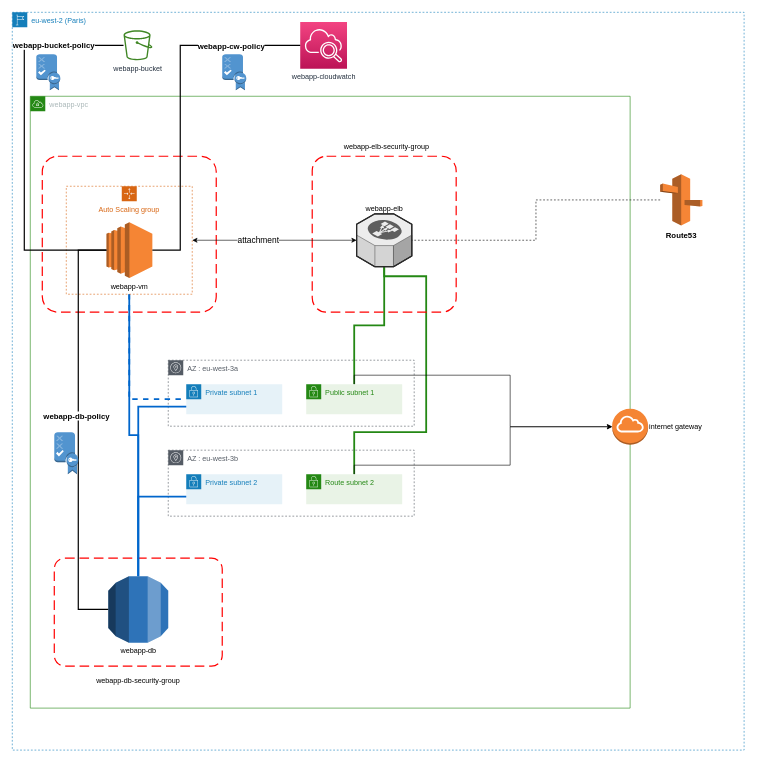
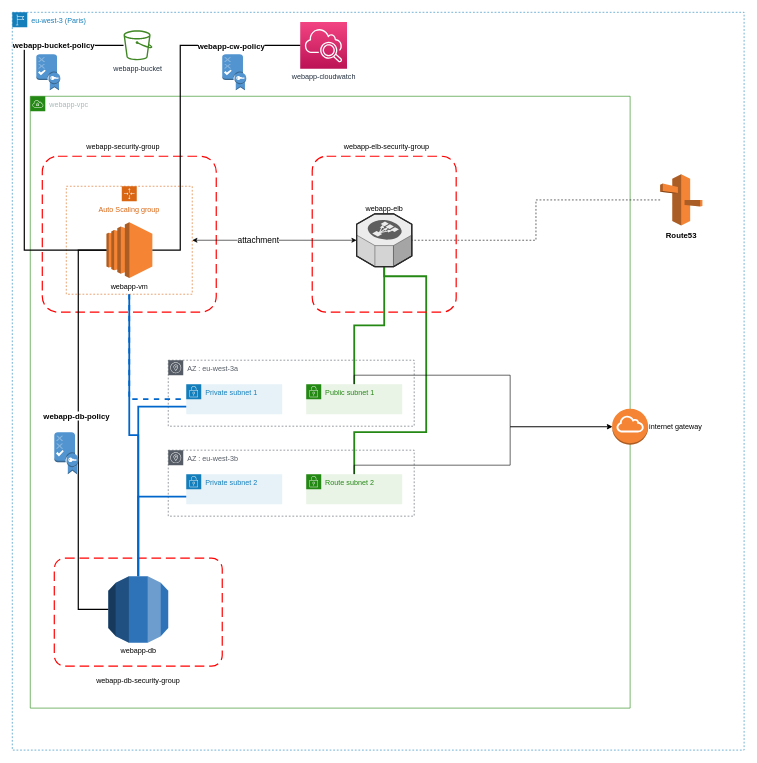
- <mxCell id="2" value="eu-west-2 (Paris)" style="points=[[0,0],[0.25,0],[0.5,0],[0.75,0],[1,0],[1,0.25],[1,0.5],[1,0.75],[1,1],[0.75,1],[0.5,1],[0.25,1],[0,1],[0,0.75],[0,0.5],[0,0.25]];outlineConnect=0;gradientColor=none;html=1;whiteSpace=wrap;fontSize=12;fontStyle=0;container=1;pointerEvents=0;collapsible=0;recursiveResize=0;shape=mxgraph.aws4.group;grIcon=mxgraph.aws4.group_region;strokeColor=#147EBA;fillColor=none;verticalAlign=top;align=left;spacingLeft=30;fontColor=#147EBA;dashed=1;" vertex="1" parent="1"><mxGeometry x="20" width="1220" height="1230" as="geometry" y="20" /></mxCell>
+ <mxCell id="2" value="eu-west-3 (Paris)" style="points=[[0,0],[0.25,0],[0.5,0],[0.75,0],[1,0],[1,0.25],[1,0.5],[1,0.75],[1,1],[0.75,1],[0.5,1],[0.25,1],[0,1],[0,0.75],[0,0.5],[0,0.25]];outlineConnect=0;gradientColor=none;html=1;whiteSpace=wrap;fontSize=12;fontStyle=0;container=1;pointerEvents=0;collapsible=0;recursiveResize=0;shape=mxgraph.aws4.group;grIcon=mxgraph.aws4.group_region;strokeColor=#147EBA;fillColor=none;verticalAlign=top;align=left;spacingLeft=30;fontColor=#147EBA;dashed=1;" vertex="1" parent="1"><mxGeometry x="20" width="1220" height="1230" as="geometry" y="20" /></mxCell>
+ <mxCell id="11" value="webapp-security-group" style="text;html=1;strokeColor=none;fillColor=none;align=center;verticalAlign=middle;whiteSpace=wrap;rounded=0;" vertex="1" parent="3"><mxGeometry x="80" y="70" width="150" height="30" as="geometry" /></mxCell>
